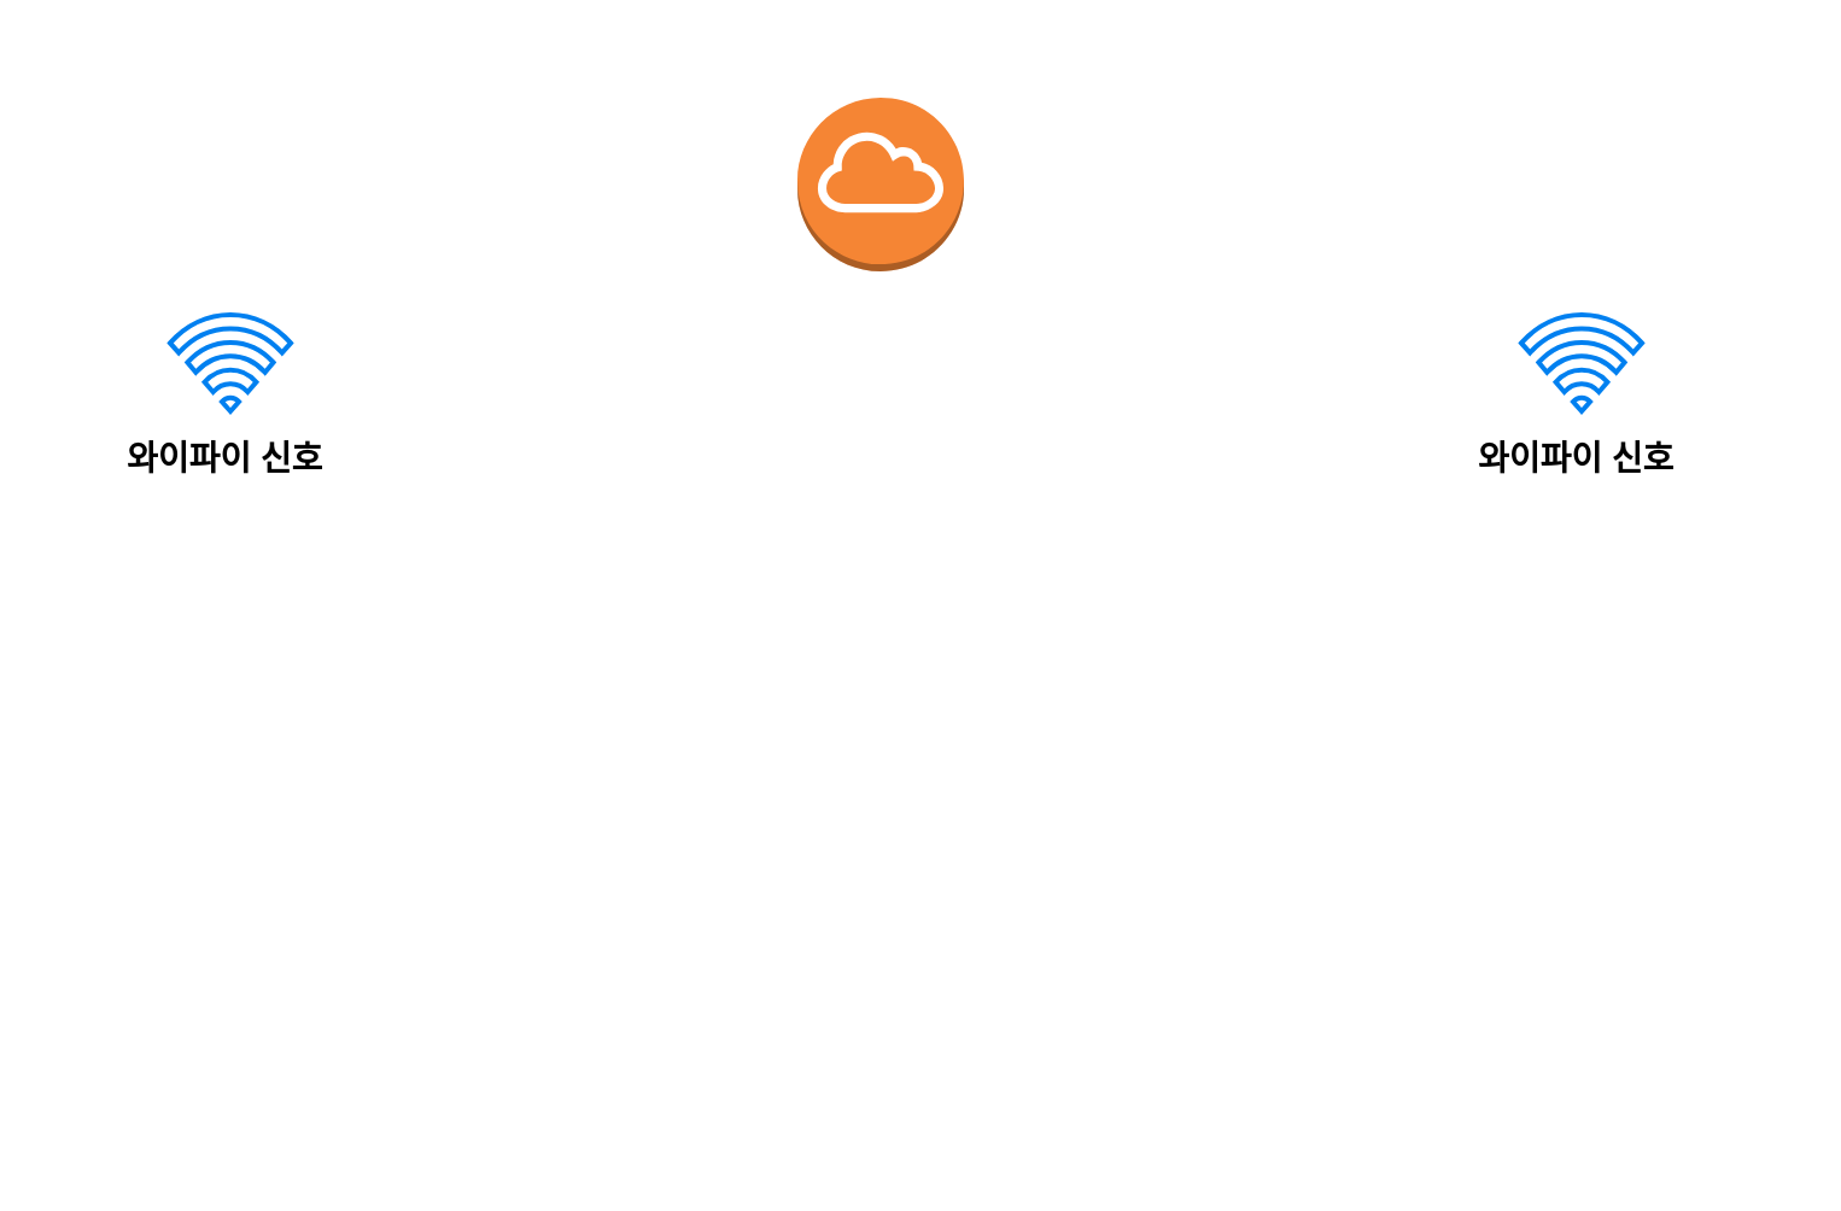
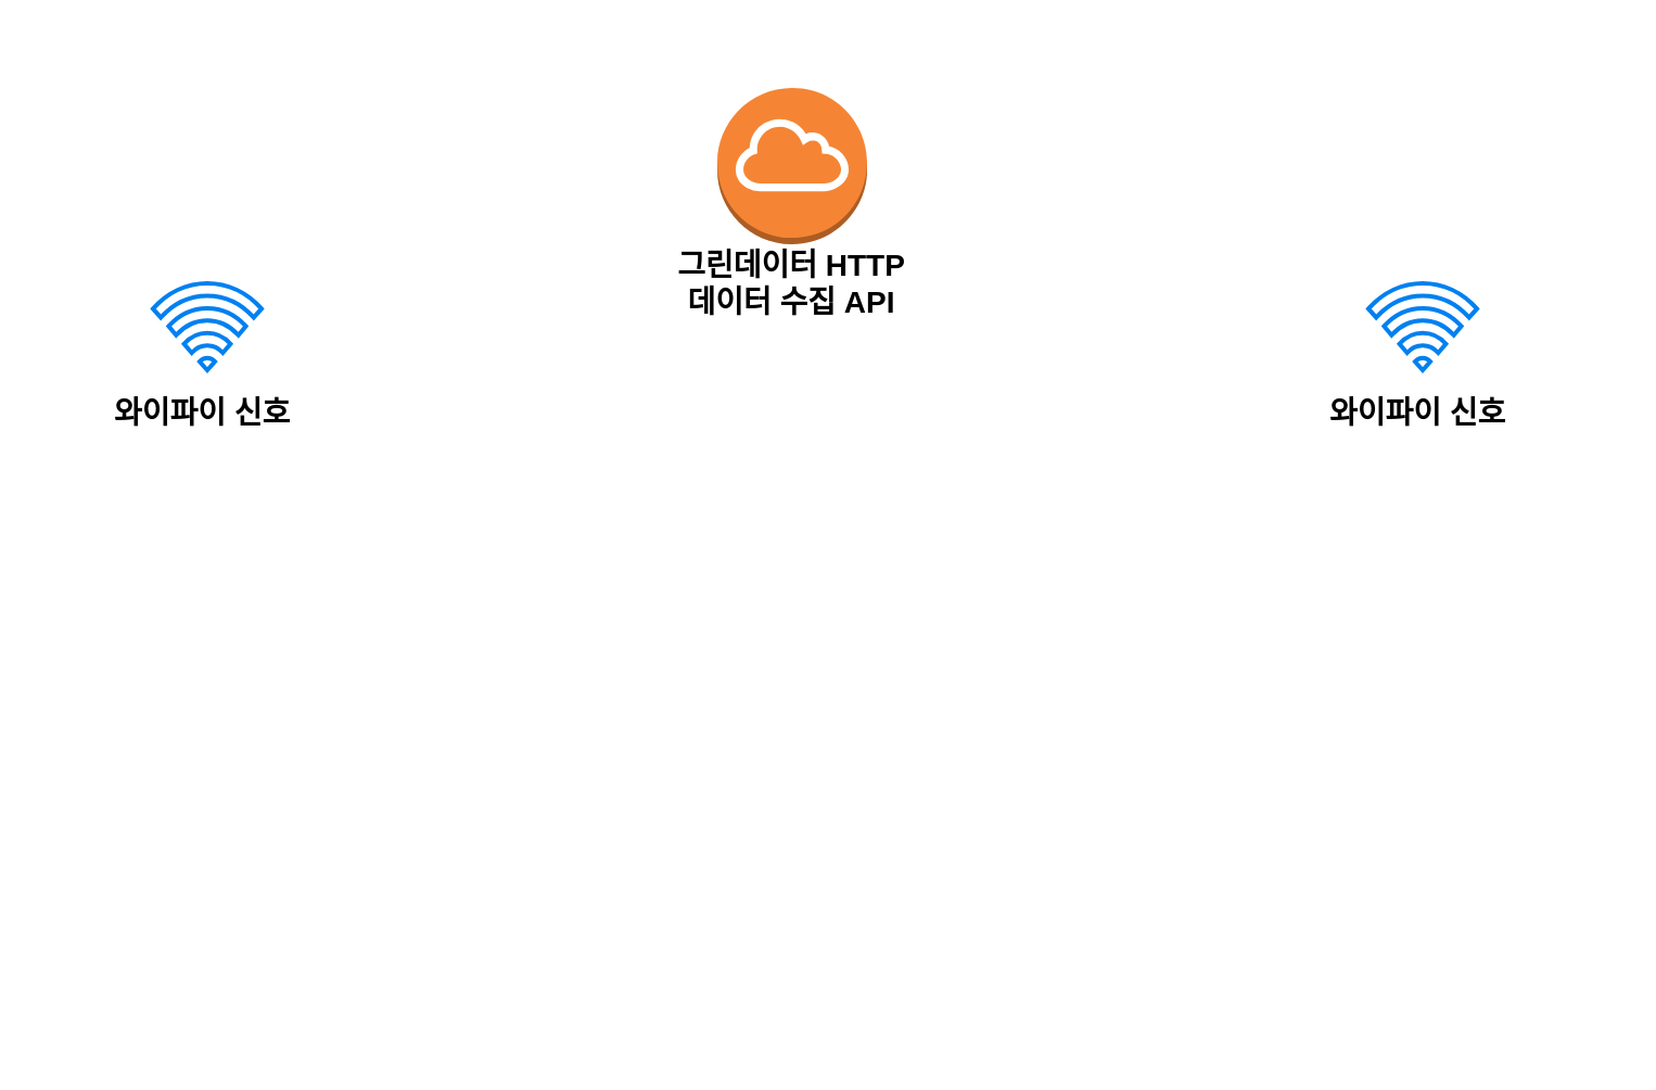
+ <mxCell id="8" value="&lt;span style=&quot;font-size: 14px&quot;&gt;&lt;b&gt;그린데이터 HTTP 데이터 수집 API&lt;/b&gt;&lt;/span&gt;" style="text;html=1;strokeColor=none;fillColor=none;align=center;verticalAlign=middle;whiteSpace=wrap;rounded=0;" vertex="1" parent="1"><mxGeometry x="309" y="120" width="111" height="20" as="geometry" /></mxCell>
